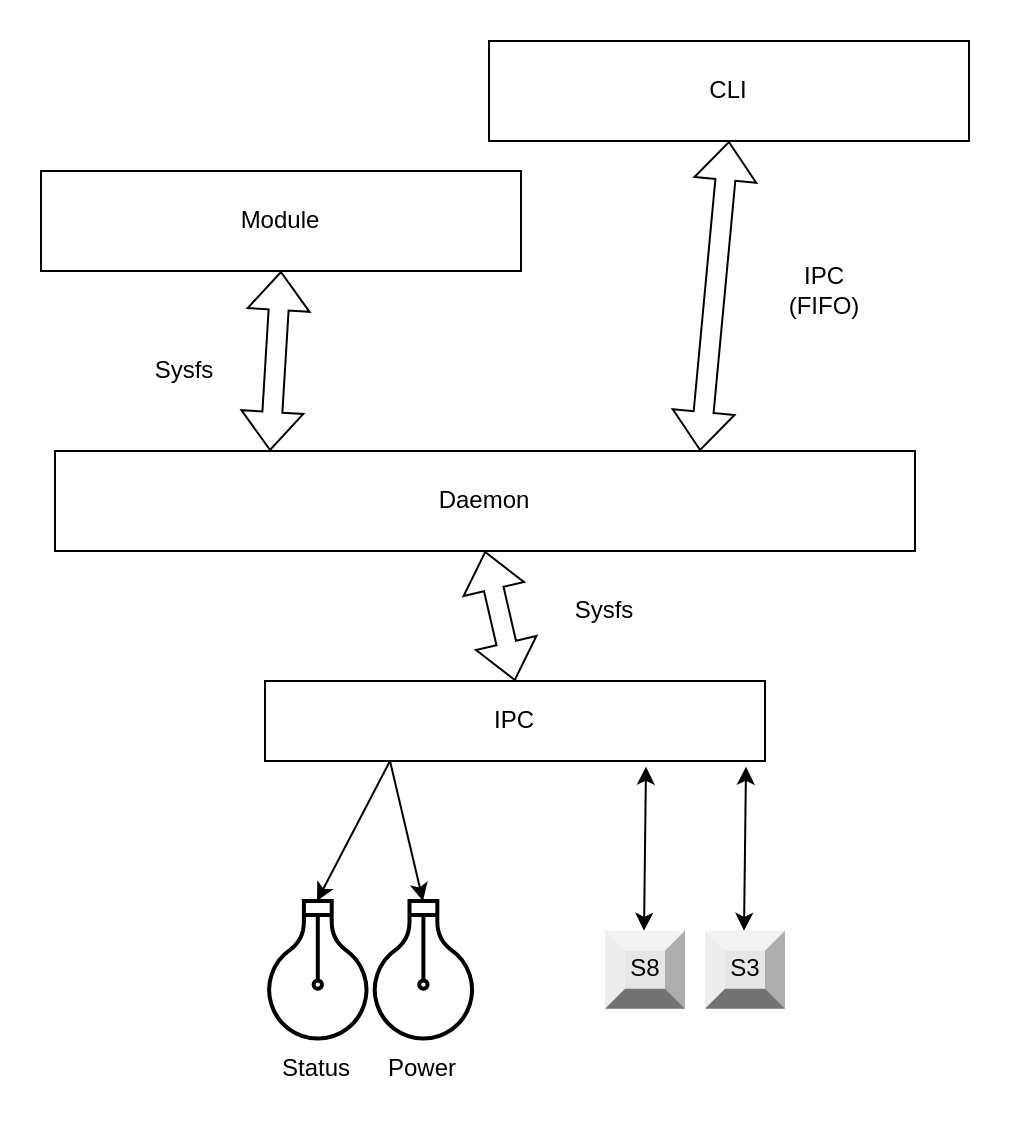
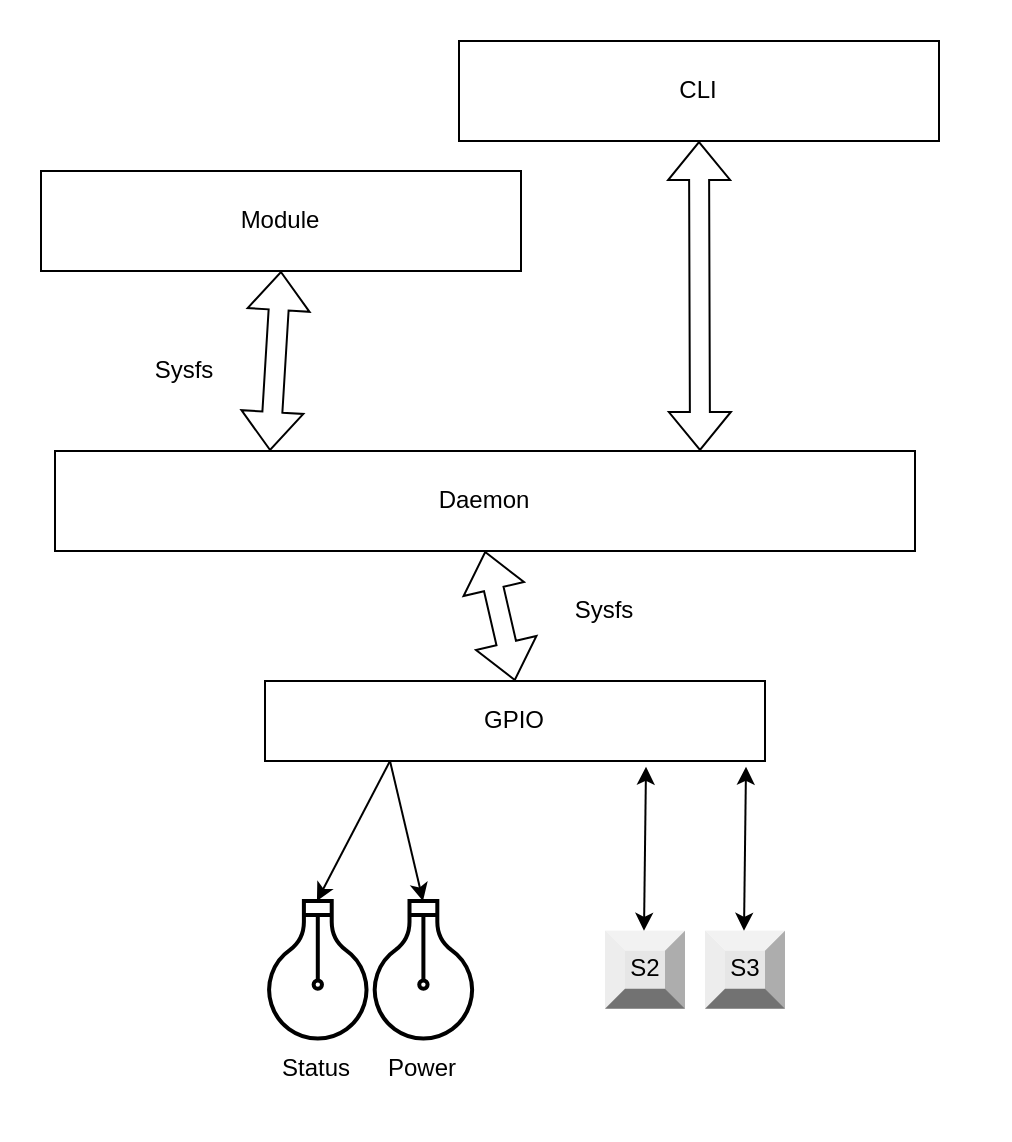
- <mxCell id="3" value="CLI" style="rounded=0;whiteSpace=wrap;html=1;" parent="1" vertex="1"><mxGeometry x="244" y="20" width="240" height="50" as="geometry" /></mxCell>
+ <mxCell id="3" value="CLI" style="rounded=0;whiteSpace=wrap;html=1;" parent="1" vertex="1"><mxGeometry x="229" y="20" width="240" height="50" as="geometry" /></mxCell>
- <mxCell id="6" value="IPC (FIFO)" style="text;html=1;strokeColor=none;fillColor=none;align=center;verticalAlign=middle;whiteSpace=wrap;rounded=0;" parent="1" vertex="1"><mxGeometry x="382" y="130" width="60" height="30" as="geometry" /></mxCell>
- <mxCell id="10" value="IPC" style="rounded=0;whiteSpace=wrap;html=1;strokeColor=#000000;" parent="1" vertex="1"><mxGeometry x="132" y="340" width="250" height="40" as="geometry" /></mxCell>
+ <mxCell id="10" value="GPIO" style="rounded=0;whiteSpace=wrap;html=1;strokeColor=#000000;" parent="1" vertex="1"><mxGeometry x="132" y="340" width="250" height="40" as="geometry" /></mxCell>
- <mxCell id="17" value="S8" style="labelPosition=center;verticalLabelPosition=middle;align=center;html=1;shape=mxgraph.basic.shaded_button;dx=10;fillColor=#E6E6E6;strokeColor=none;" parent="1" vertex="1"><mxGeometry x="302" y="464.89" width="40" height="39" as="geometry" /></mxCell>
+ <mxCell id="17" value="S2" style="labelPosition=center;verticalLabelPosition=middle;align=center;html=1;shape=mxgraph.basic.shaded_button;dx=10;fillColor=#E6E6E6;strokeColor=none;" parent="1" vertex="1"><mxGeometry x="302" y="464.89" width="40" height="39" as="geometry" /></mxCell>
